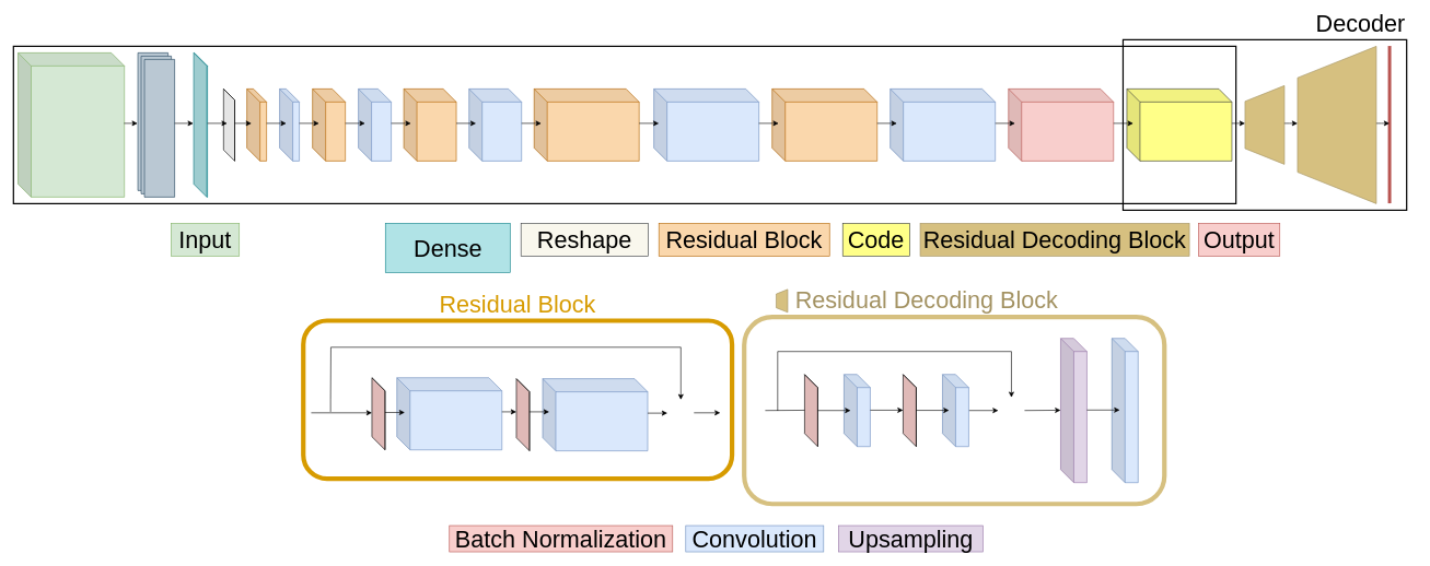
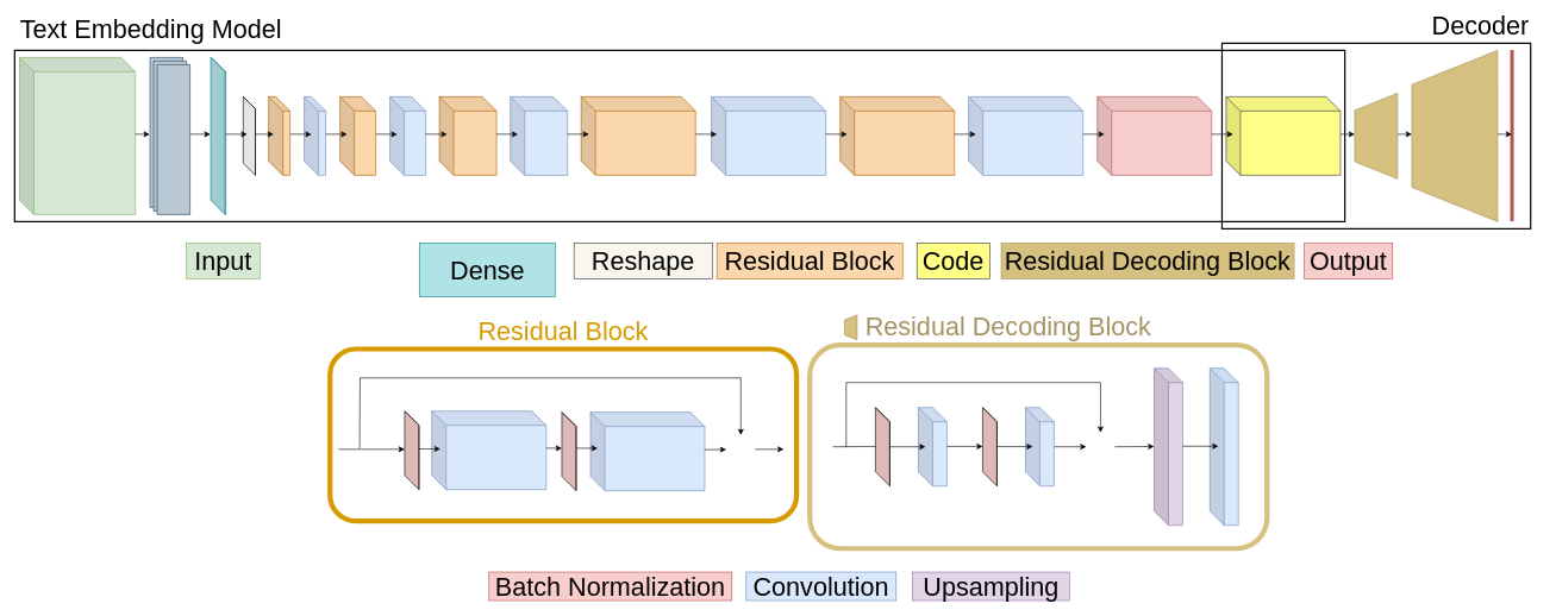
+ <mxCell id="4" value="Text Embedding Model" style="text;html=1;strokeColor=none;fillColor=none;align=center;verticalAlign=middle;whiteSpace=wrap;rounded=0;shadow=0;fontSize=36;" vertex="1" parent="1"><mxGeometry x="26" y="20" width="370" height="40" as="geometry" /></mxCell>
- <mxCell id="8" value="Reshape" style="text;html=1;strokeColor=#36393d;fillColor=#f9f7ed;align=center;verticalAlign=middle;whiteSpace=wrap;rounded=0;fontSize=36;" vertex="1" parent="1"><mxGeometry x="793" y="340" width="194" height="50" as="geometry" /></mxCell>
+ <mxCell id="8" value="Reshape" style="text;html=1;strokeColor=#36393d;fillColor=#f9f7ed;align=center;verticalAlign=middle;whiteSpace=wrap;rounded=0;fontSize=36;" vertex="1" parent="1"><mxGeometry x="803" y="340" width="194" height="50" as="geometry" /></mxCell>
